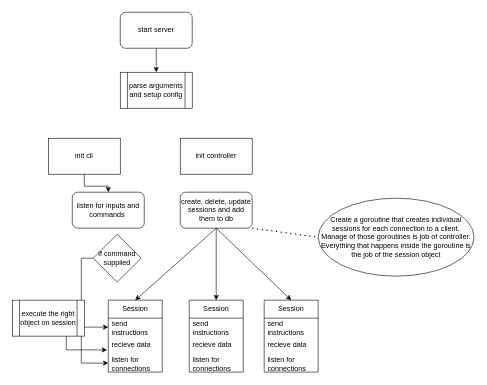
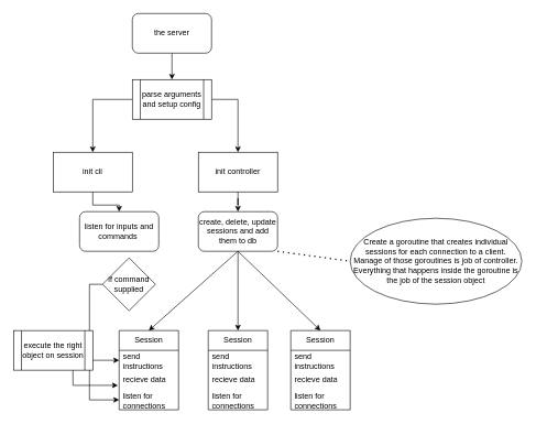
- <mxCell id="3" value="start server" style="rounded=1;whiteSpace=wrap;html=1;" vertex="1" parent="1"><mxGeometry x="200" y="20" width="120" height="60" as="geometry" /></mxCell>
+ <mxCell id="3" value="the server" style="rounded=1;whiteSpace=wrap;html=1;" vertex="1" parent="1"><mxGeometry x="200" y="20" width="120" height="60" as="geometry" /></mxCell>
+ <mxCell id="24" style="edgeStyle=orthogonalEdgeStyle;rounded=0;orthogonalLoop=1;jettySize=auto;html=1;exitX=0;exitY=0.5;exitDx=0;exitDy=0;entryX=0.5;entryY=0;entryDx=0;entryDy=0;" edge="1" parent="1" source="26" target="5"><mxGeometry relative="1" as="geometry" /></mxCell>
+ <mxCell id="25" style="edgeStyle=orthogonalEdgeStyle;rounded=0;orthogonalLoop=1;jettySize=auto;html=1;exitX=1;exitY=0.5;exitDx=0;exitDy=0;" edge="1" parent="1" source="26" target="7"><mxGeometry relative="1" as="geometry" /></mxCell>
+ <mxCell id="6" value="" style="edgeStyle=orthogonalEdgeStyle;rounded=0;orthogonalLoop=1;jettySize=auto;html=1;" edge="1" parent="1" source="7" target="8"><mxGeometry relative="1" as="geometry" /></mxCell>
